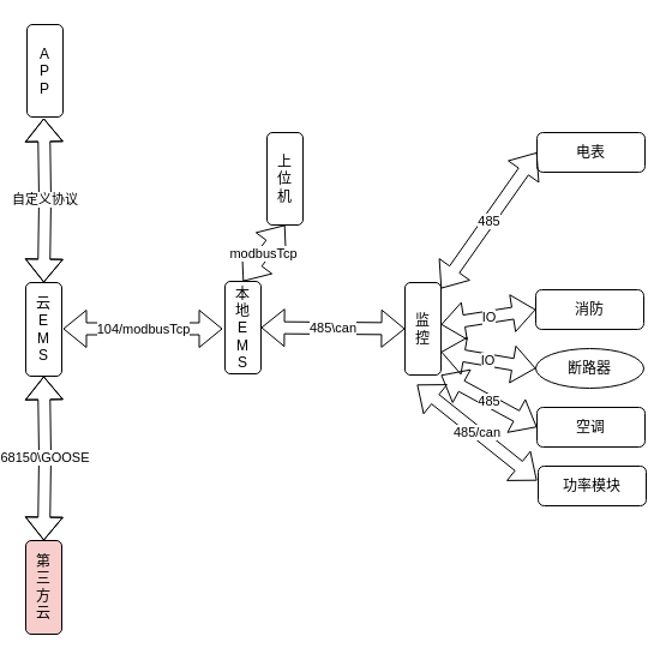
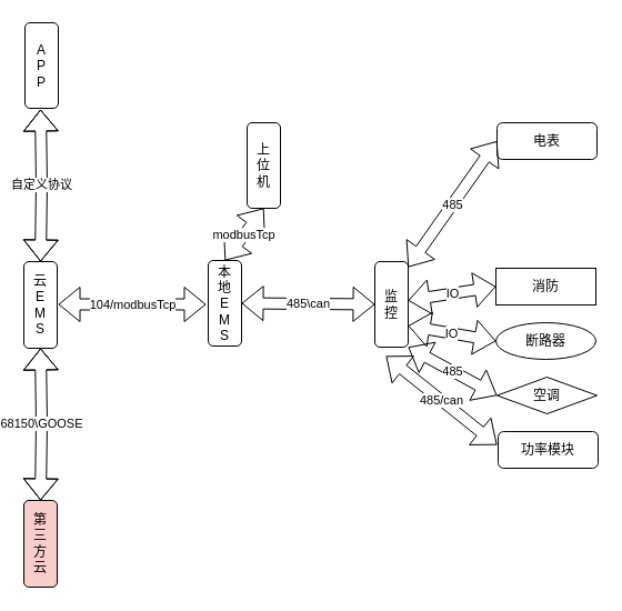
- <mxCell id="10" value="消防" style="rounded=1;whiteSpace=wrap;html=1;" parent="1" vertex="1"><mxGeometry x="445" y="241" width="90" height="33" as="geometry" /></mxCell>
+ <mxCell id="10" value="消防" style="whiteSpace=wrap;html=1;rounded=0;" parent="1" vertex="1"><mxGeometry x="445" y="241" width="90" height="33" as="geometry" /></mxCell>
- <mxCell id="12" value="空调" style="rounded=1;whiteSpace=wrap;html=1;" parent="1" vertex="1"><mxGeometry x="446" y="339" width="90" height="33" as="geometry" /></mxCell>
+ <mxCell id="12" value="空调" style="rhombus;whiteSpace=wrap;html=1;" parent="1" vertex="1"><mxGeometry x="446" y="339" width="90" height="33" as="geometry" /></mxCell>
